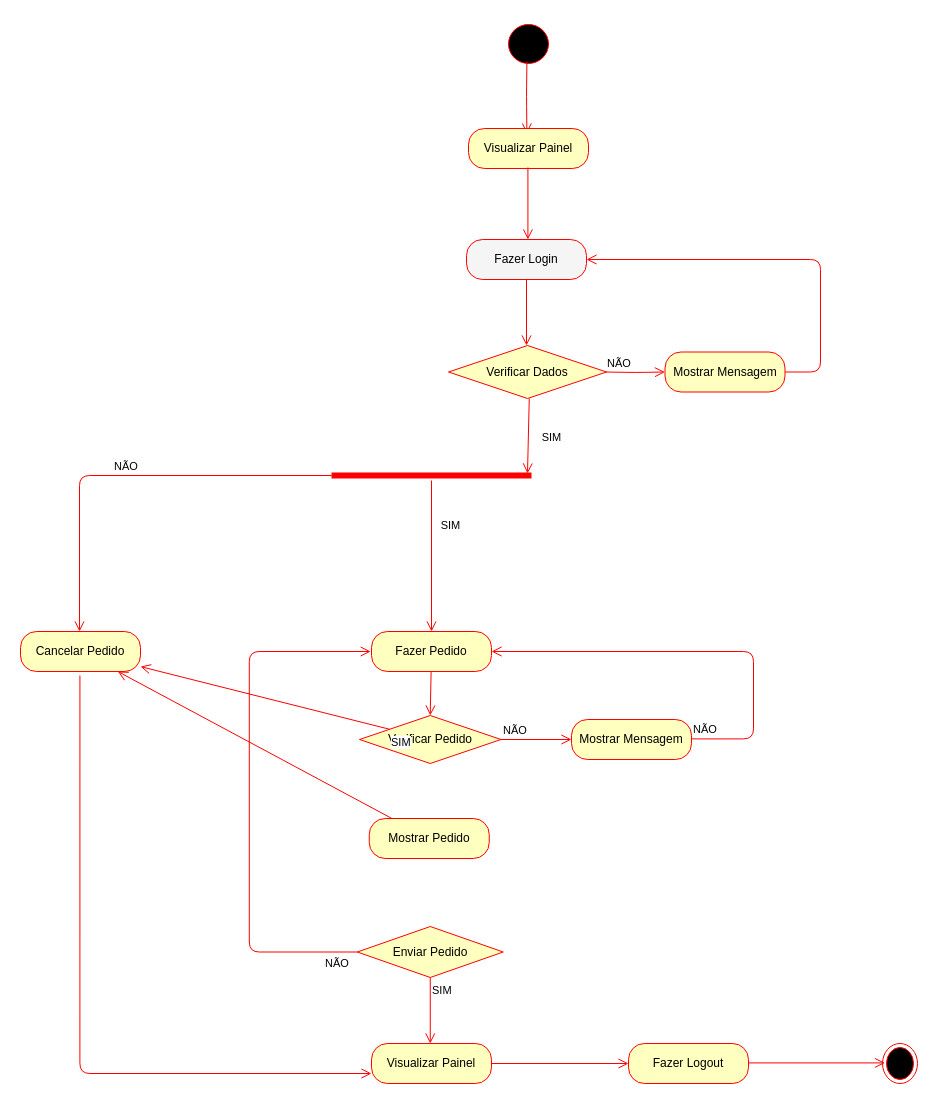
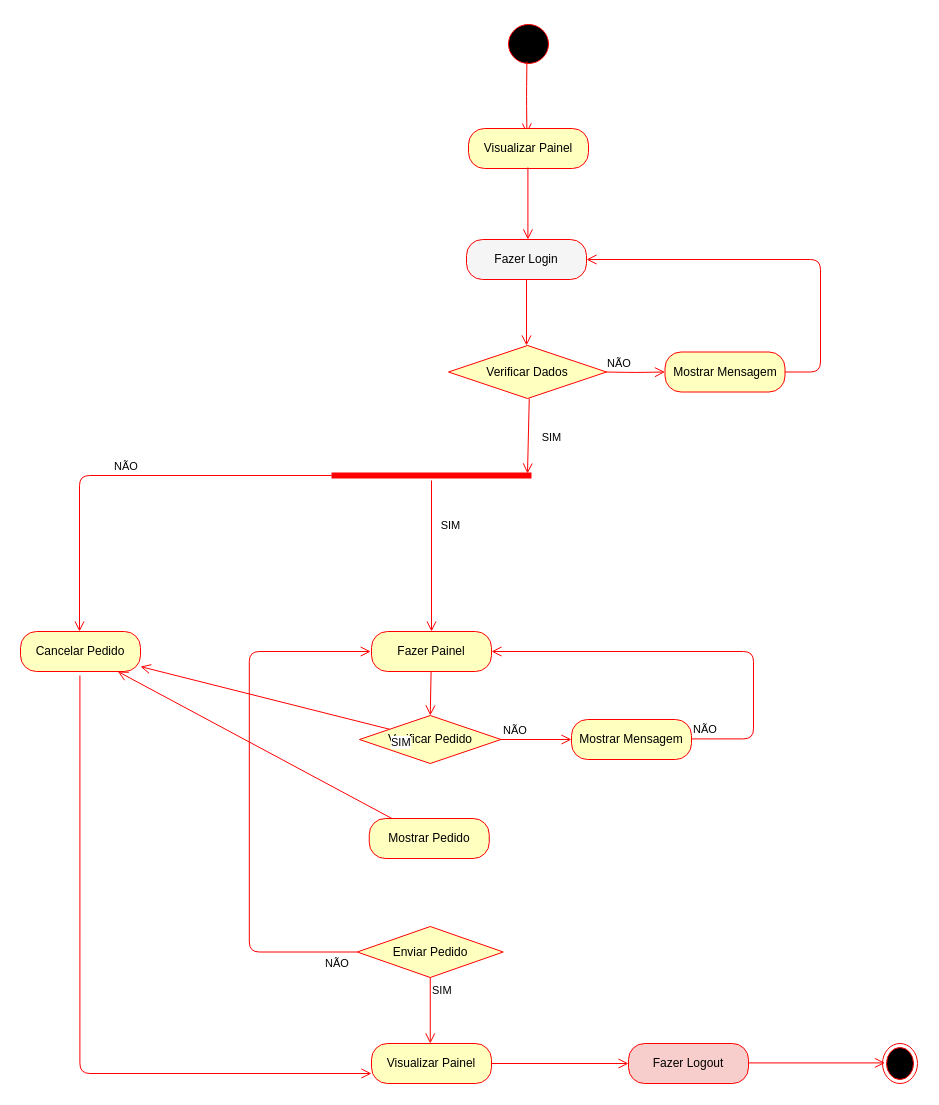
- <mxCell id="8" value="Fazer Pedido" style="rounded=1;whiteSpace=wrap;html=1;arcSize=40;fontColor=#000000;fillColor=#ffffc0;strokeColor=#ff0000;" vertex="1" parent="1"><mxGeometry x="371" y="631" width="120" height="40" as="geometry" /></mxCell>
+ <mxCell id="8" value="Fazer Painel" style="rounded=1;whiteSpace=wrap;html=1;arcSize=40;fontColor=#000000;fillColor=#ffffc0;strokeColor=#ff0000;" vertex="1" parent="1"><mxGeometry x="371" y="631" width="120" height="40" as="geometry" /></mxCell>
- <mxCell id="23" value="Fazer Logout" style="rounded=1;whiteSpace=wrap;html=1;arcSize=40;fontColor=#000000;fillColor=#ffffc0;strokeColor=#ff0000;" vertex="1" parent="1"><mxGeometry x="628" y="1043" width="120" height="40" as="geometry" /></mxCell>
+ <mxCell id="23" value="Fazer Logout" style="rounded=1;whiteSpace=wrap;html=1;arcSize=40;fontColor=#000000;fillColor=#f8cecc;strokeColor=#ff0000;" vertex="1" parent="1"><mxGeometry x="628" y="1043" width="120" height="40" as="geometry" /></mxCell>
